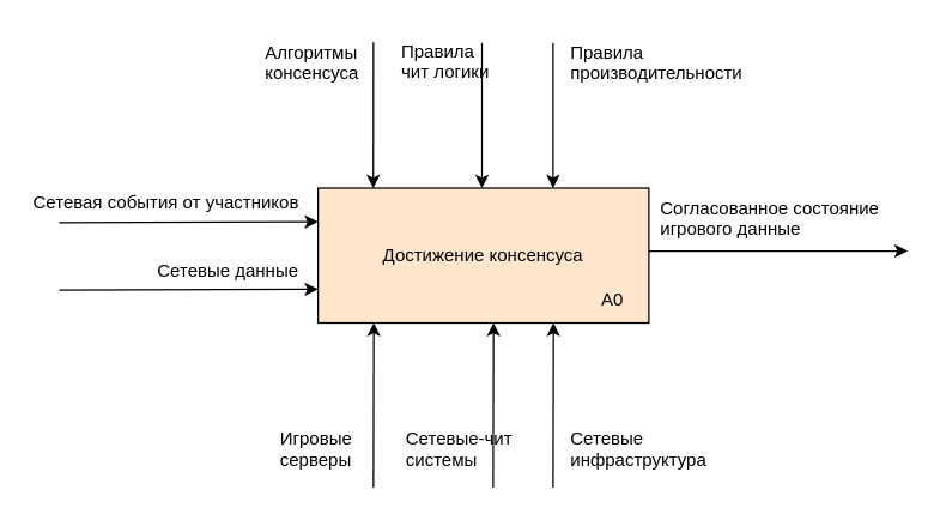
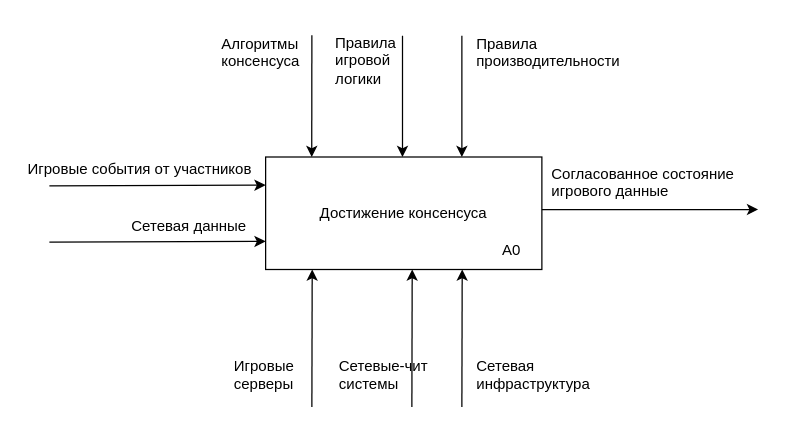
- <mxCell id="13" value="Правила чит логики" style="text;whiteSpace=wrap;html=1;" vertex="1" parent="1"><mxGeometry x="266" y="20" width="70" height="40" as="geometry" /></mxCell>
+ <mxCell id="13" value="Правила игровой логики" style="text;whiteSpace=wrap;html=1;" vertex="1" parent="1"><mxGeometry x="266" y="20" width="70" height="40" as="geometry" /></mxCell>
- <mxCell id="5" value="Сетевая события от участников" style="text;whiteSpace=wrap;html=1;" vertex="1" parent="1"><mxGeometry x="20" y="121" width="210" height="40" as="geometry" /></mxCell>
+ <mxCell id="5" value="Игровые события от участников" style="text;whiteSpace=wrap;html=1;" vertex="1" parent="1"><mxGeometry x="20" y="121" width="210" height="40" as="geometry" /></mxCell>
- <mxCell id="2" value="Достижение консенсуса" style="rounded=0;whiteSpace=wrap;html=1;fillColor=#ffe6cc;" vertex="1" parent="1"><mxGeometry x="212" y="125" width="221" height="90" as="geometry" /></mxCell>
+ <mxCell id="2" value="Достижение консенсуса" style="rounded=0;whiteSpace=wrap;html=1;" vertex="1" parent="1"><mxGeometry x="212" y="125" width="221" height="90" as="geometry" /></mxCell>
- <mxCell id="7" value="Сетевые данные" style="text;whiteSpace=wrap;html=1;" vertex="1" parent="1"><mxGeometry x="103" y="167" width="130" height="40" as="geometry" /></mxCell>
+ <mxCell id="7" value="Сетевая данные" style="text;whiteSpace=wrap;html=1;" vertex="1" parent="1"><mxGeometry x="103" y="167" width="130" height="40" as="geometry" /></mxCell>
- <mxCell id="19" value="Сетевые инфраструктура" style="text;whiteSpace=wrap;html=1;" vertex="1" parent="1"><mxGeometry x="379" y="279" width="90" height="40" as="geometry" /></mxCell>
+ <mxCell id="19" value="Сетевая инфраструктура" style="text;whiteSpace=wrap;html=1;" vertex="1" parent="1"><mxGeometry x="379" y="279" width="90" height="40" as="geometry" /></mxCell>
